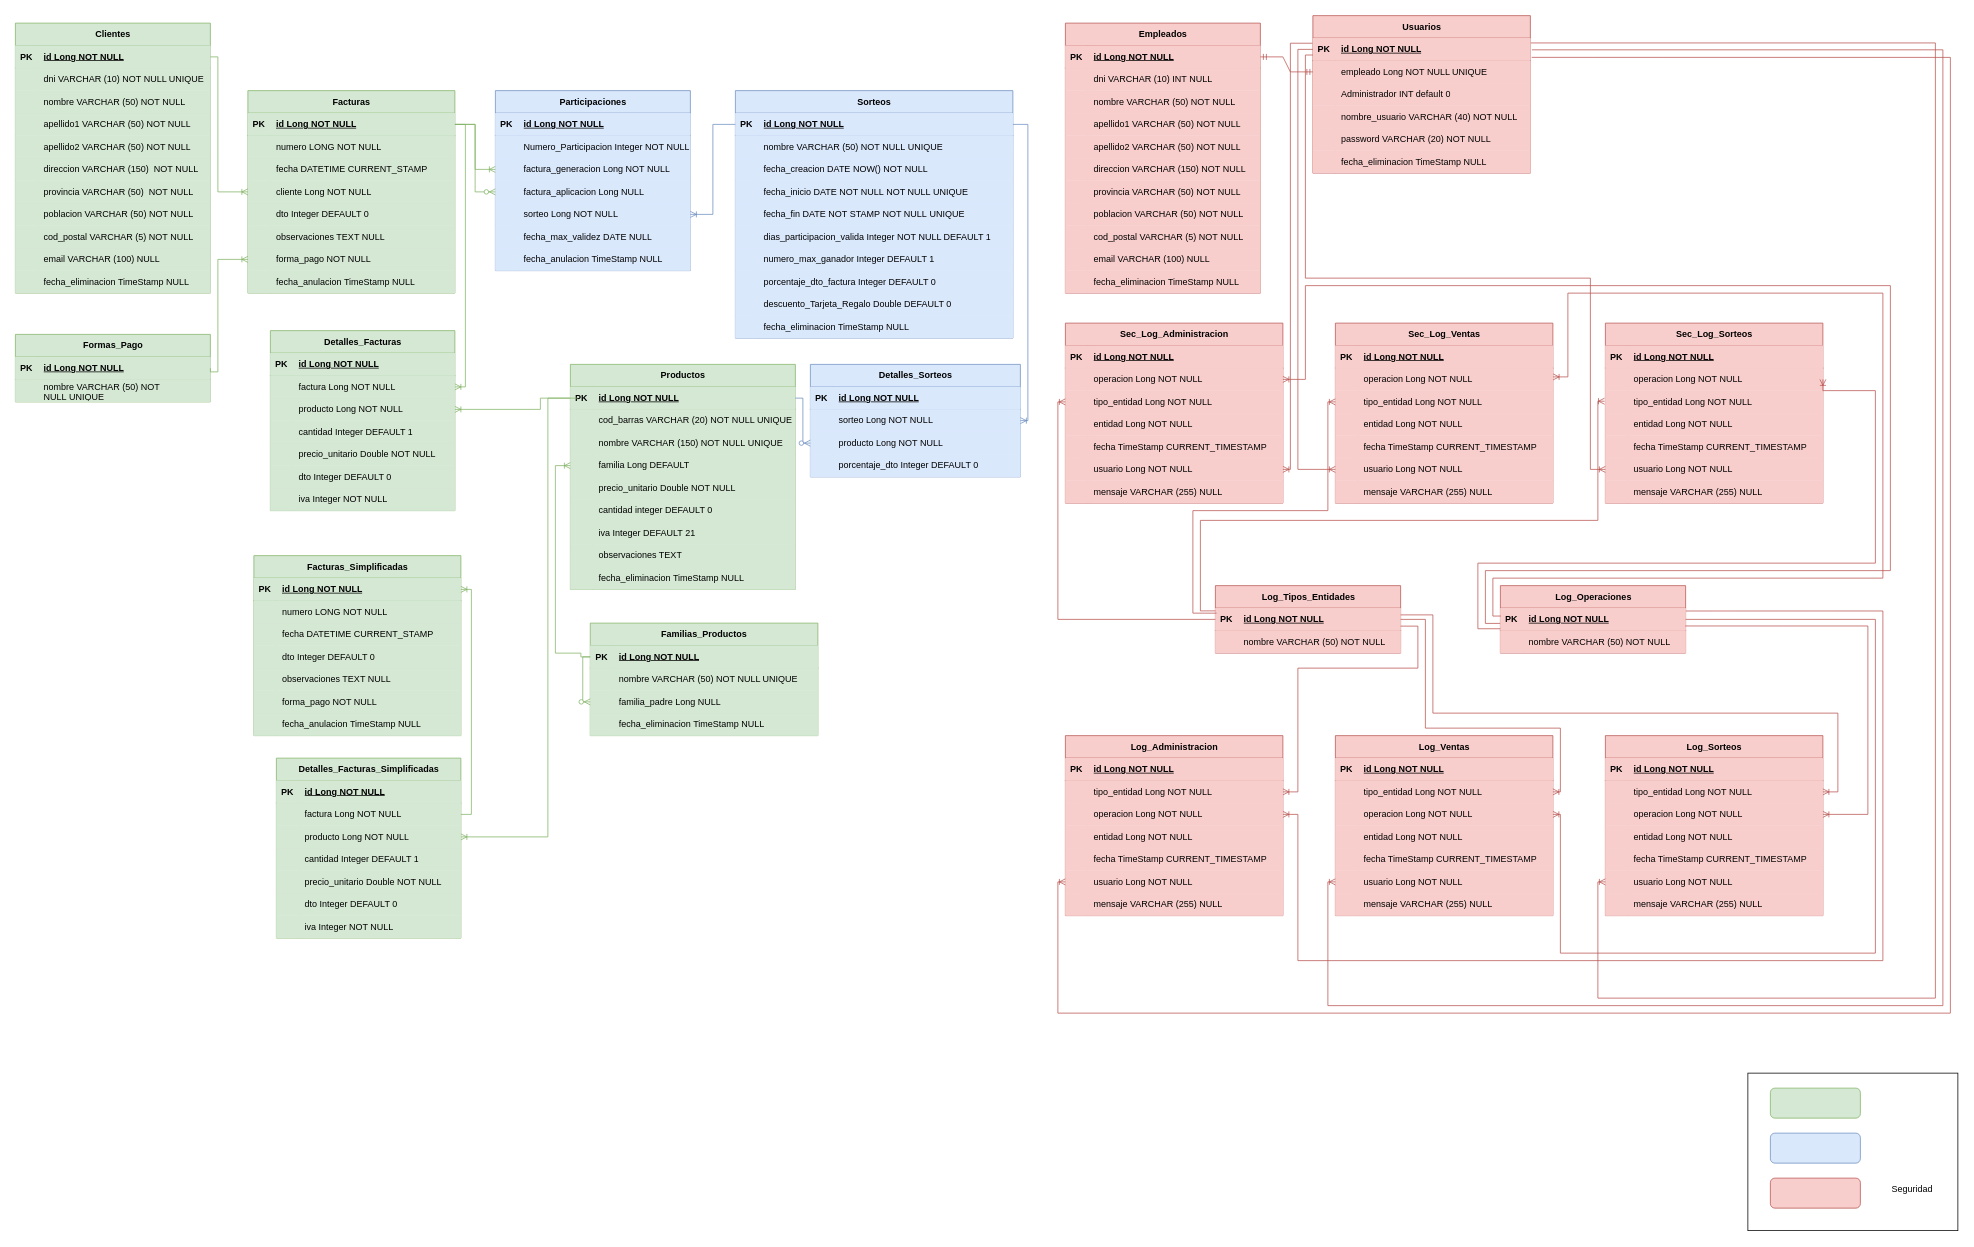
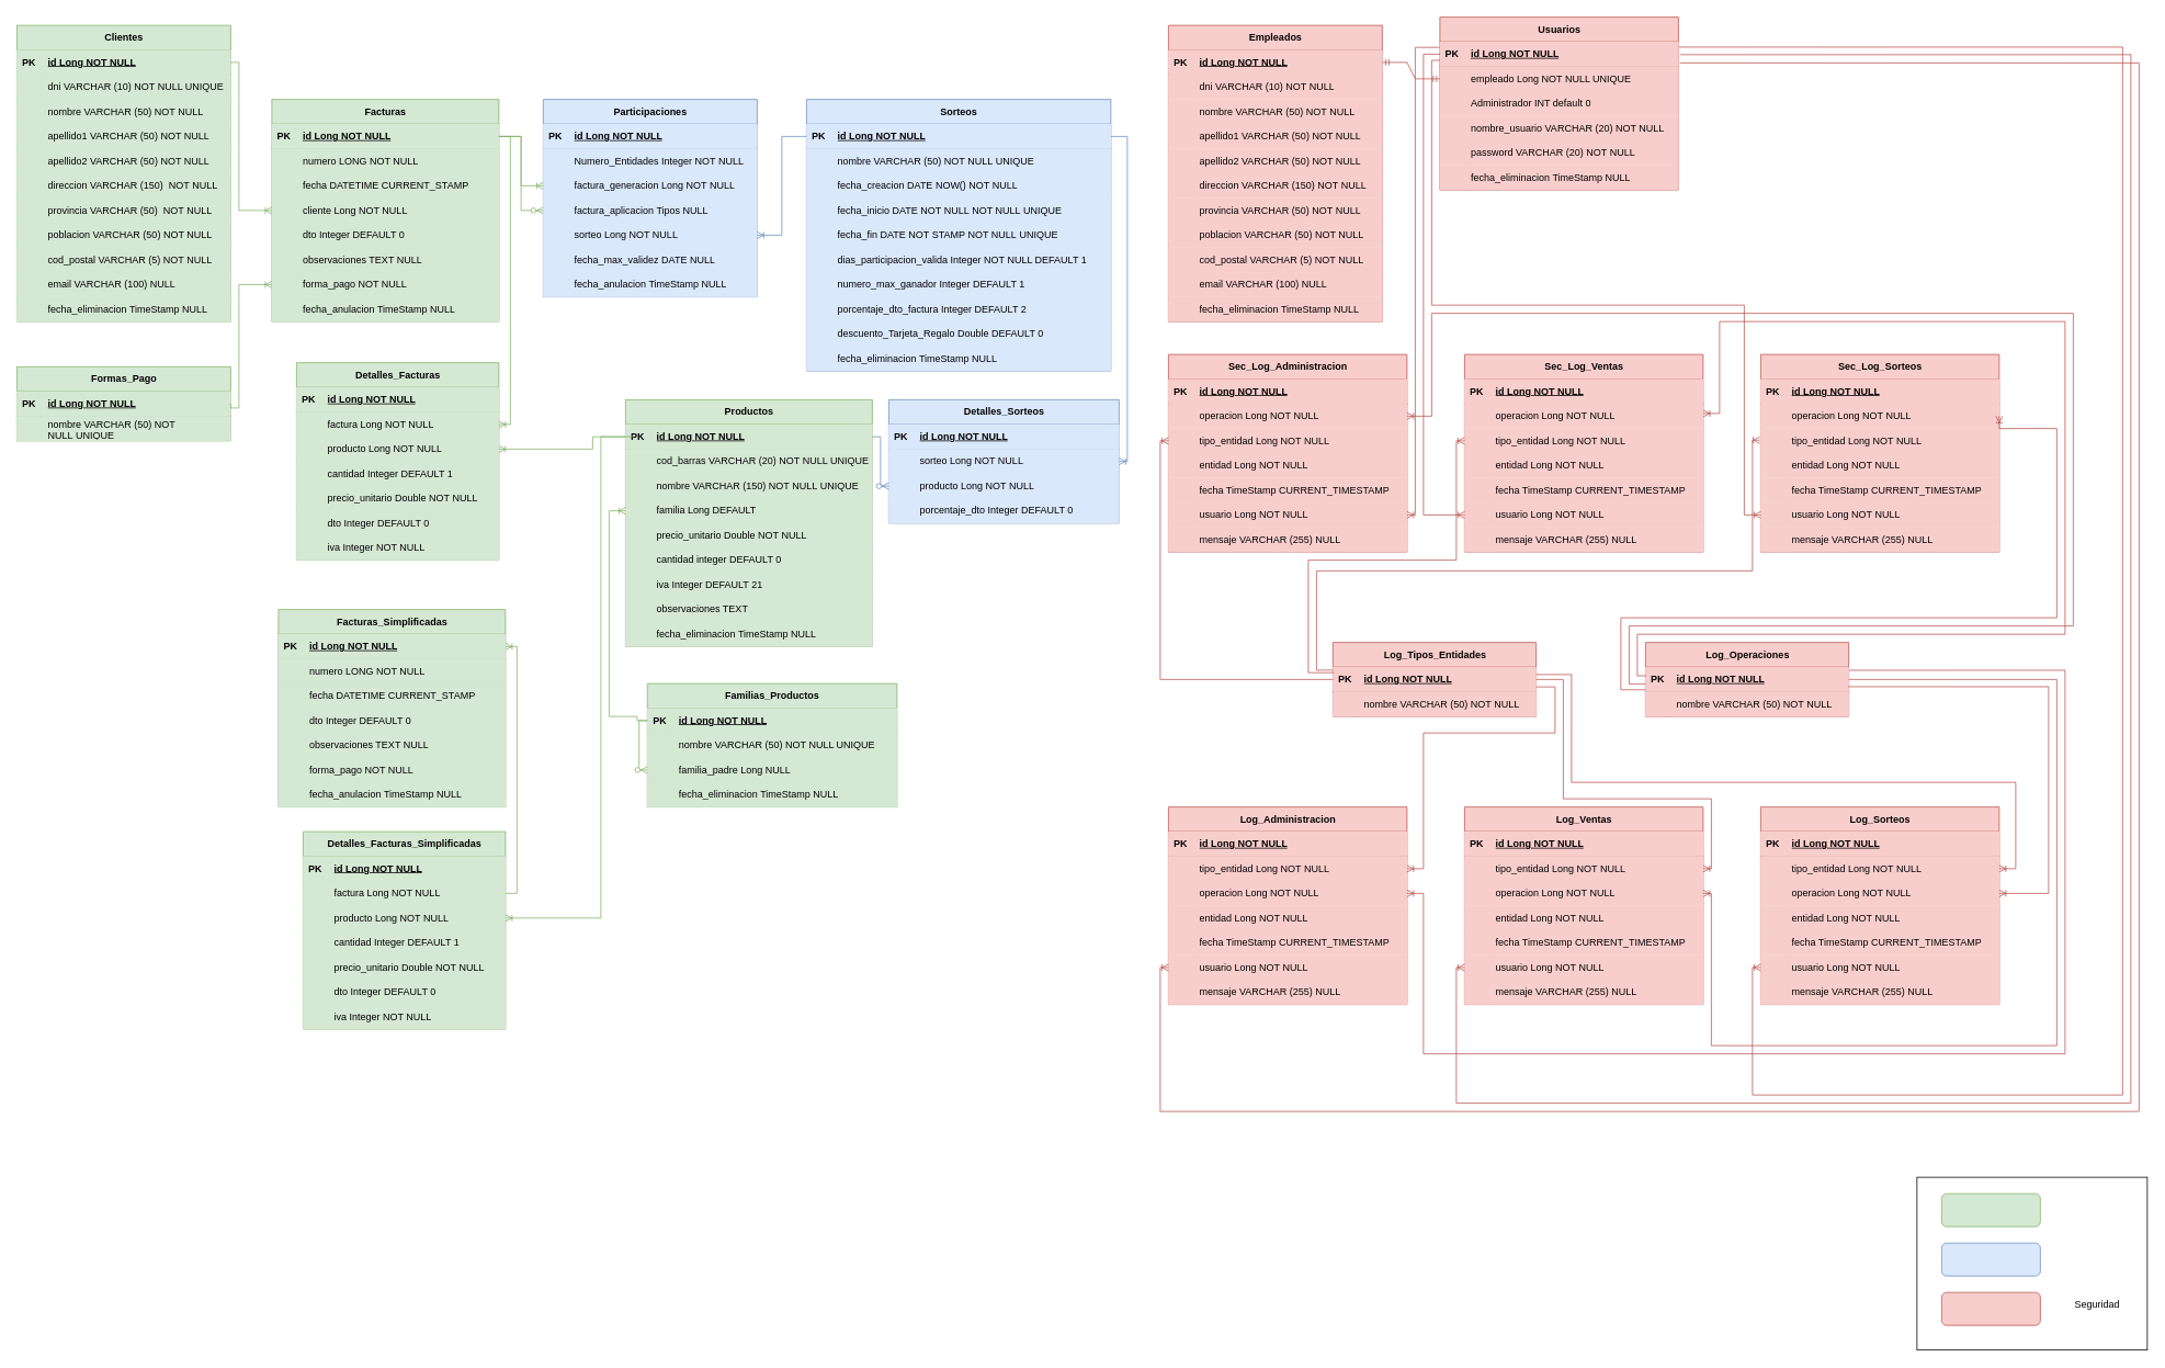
- <mxCell id="204" value="dni VARCHAR (10)&amp;nbsp;INT NULL" style="shape=partialRectangle;connectable=0;fillColor=#f8cecc;top=0;left=0;bottom=0;right=0;align=left;spacingLeft=6;overflow=hidden;whiteSpace=wrap;html=1;strokeColor=#b85450;" parent="202" vertex="1"><mxGeometry x="30" width="230" height="30" as="geometry"><mxRectangle width="230" height="30" as="alternateBounds" /></mxGeometry></mxCell>
+ <mxCell id="204" value="dni VARCHAR (10)&amp;nbsp;NOT NULL" style="shape=partialRectangle;connectable=0;fillColor=#f8cecc;top=0;left=0;bottom=0;right=0;align=left;spacingLeft=6;overflow=hidden;whiteSpace=wrap;html=1;strokeColor=#b85450;" parent="202" vertex="1"><mxGeometry x="30" width="230" height="30" as="geometry"><mxRectangle width="230" height="30" as="alternateBounds" /></mxGeometry></mxCell>
- <mxCell id="244" value="nombre_usuario VARCHAR (40) NOT NULL" style="shape=partialRectangle;connectable=0;fillColor=#f8cecc;top=0;left=0;bottom=0;right=0;align=left;spacingLeft=6;overflow=hidden;whiteSpace=wrap;html=1;strokeColor=#b85450;" parent="242" vertex="1"><mxGeometry x="30" width="260" height="30" as="geometry"><mxRectangle width="260" height="30" as="alternateBounds" /></mxGeometry></mxCell>
+ <mxCell id="244" value="nombre_usuario VARCHAR (20) NOT NULL" style="shape=partialRectangle;connectable=0;fillColor=#f8cecc;top=0;left=0;bottom=0;right=0;align=left;spacingLeft=6;overflow=hidden;whiteSpace=wrap;html=1;strokeColor=#b85450;" parent="242" vertex="1"><mxGeometry x="30" width="260" height="30" as="geometry"><mxRectangle width="260" height="30" as="alternateBounds" /></mxGeometry></mxCell>
- <mxCell id="140" value="Numero_Participacion Integer NOT NULL" style="shape=partialRectangle;connectable=0;fillColor=#dae8fc;top=0;left=0;bottom=0;right=0;align=left;spacingLeft=6;overflow=hidden;whiteSpace=wrap;html=1;strokeColor=#6c8ebf;" parent="138" vertex="1"><mxGeometry x="30" width="230" height="30" as="geometry"><mxRectangle width="230" height="30" as="alternateBounds" /></mxGeometry></mxCell>
+ <mxCell id="140" value="Numero_Entidades Integer NOT NULL" style="shape=partialRectangle;connectable=0;fillColor=#dae8fc;top=0;left=0;bottom=0;right=0;align=left;spacingLeft=6;overflow=hidden;whiteSpace=wrap;html=1;strokeColor=#6c8ebf;" parent="138" vertex="1"><mxGeometry x="30" width="230" height="30" as="geometry"><mxRectangle width="230" height="30" as="alternateBounds" /></mxGeometry></mxCell>
- <mxCell id="146" value="factura_aplicacion Long NULL" style="shape=partialRectangle;connectable=0;fillColor=#dae8fc;top=0;left=0;bottom=0;right=0;align=left;spacingLeft=6;overflow=hidden;whiteSpace=wrap;html=1;strokeColor=#6c8ebf;" parent="144" vertex="1"><mxGeometry x="30" width="230" height="30" as="geometry"><mxRectangle width="230" height="30" as="alternateBounds" /></mxGeometry></mxCell>
+ <mxCell id="146" value="factura_aplicacion Tipos NULL" style="shape=partialRectangle;connectable=0;fillColor=#dae8fc;top=0;left=0;bottom=0;right=0;align=left;spacingLeft=6;overflow=hidden;whiteSpace=wrap;html=1;strokeColor=#6c8ebf;" parent="144" vertex="1"><mxGeometry x="30" width="230" height="30" as="geometry"><mxRectangle width="230" height="30" as="alternateBounds" /></mxGeometry></mxCell>
- <mxCell id="114" value="porcentaje_dto_factura Integer DEFAULT 0" style="shape=partialRectangle;connectable=0;fillColor=#dae8fc;top=0;left=0;bottom=0;right=0;align=left;spacingLeft=6;overflow=hidden;whiteSpace=wrap;html=1;strokeColor=#6c8ebf;" parent="112" vertex="1"><mxGeometry x="30" width="340" height="30" as="geometry"><mxRectangle width="340" height="30" as="alternateBounds" /></mxGeometry></mxCell>
+ <mxCell id="114" value="porcentaje_dto_factura Integer DEFAULT 2" style="shape=partialRectangle;connectable=0;fillColor=#dae8fc;top=0;left=0;bottom=0;right=0;align=left;spacingLeft=6;overflow=hidden;whiteSpace=wrap;html=1;strokeColor=#6c8ebf;" parent="112" vertex="1"><mxGeometry x="30" width="340" height="30" as="geometry"><mxRectangle width="340" height="30" as="alternateBounds" /></mxGeometry></mxCell>
